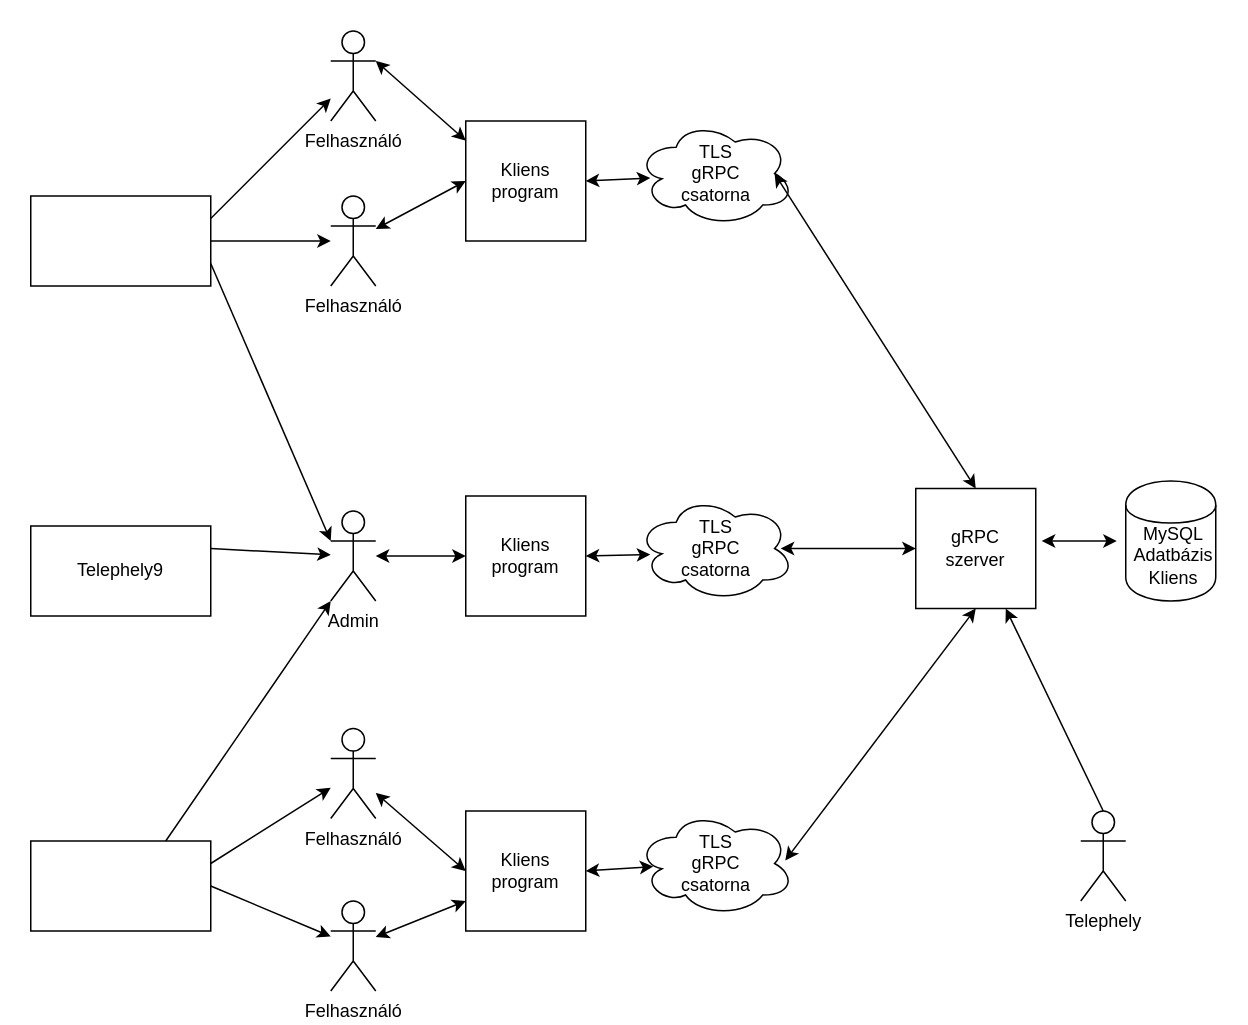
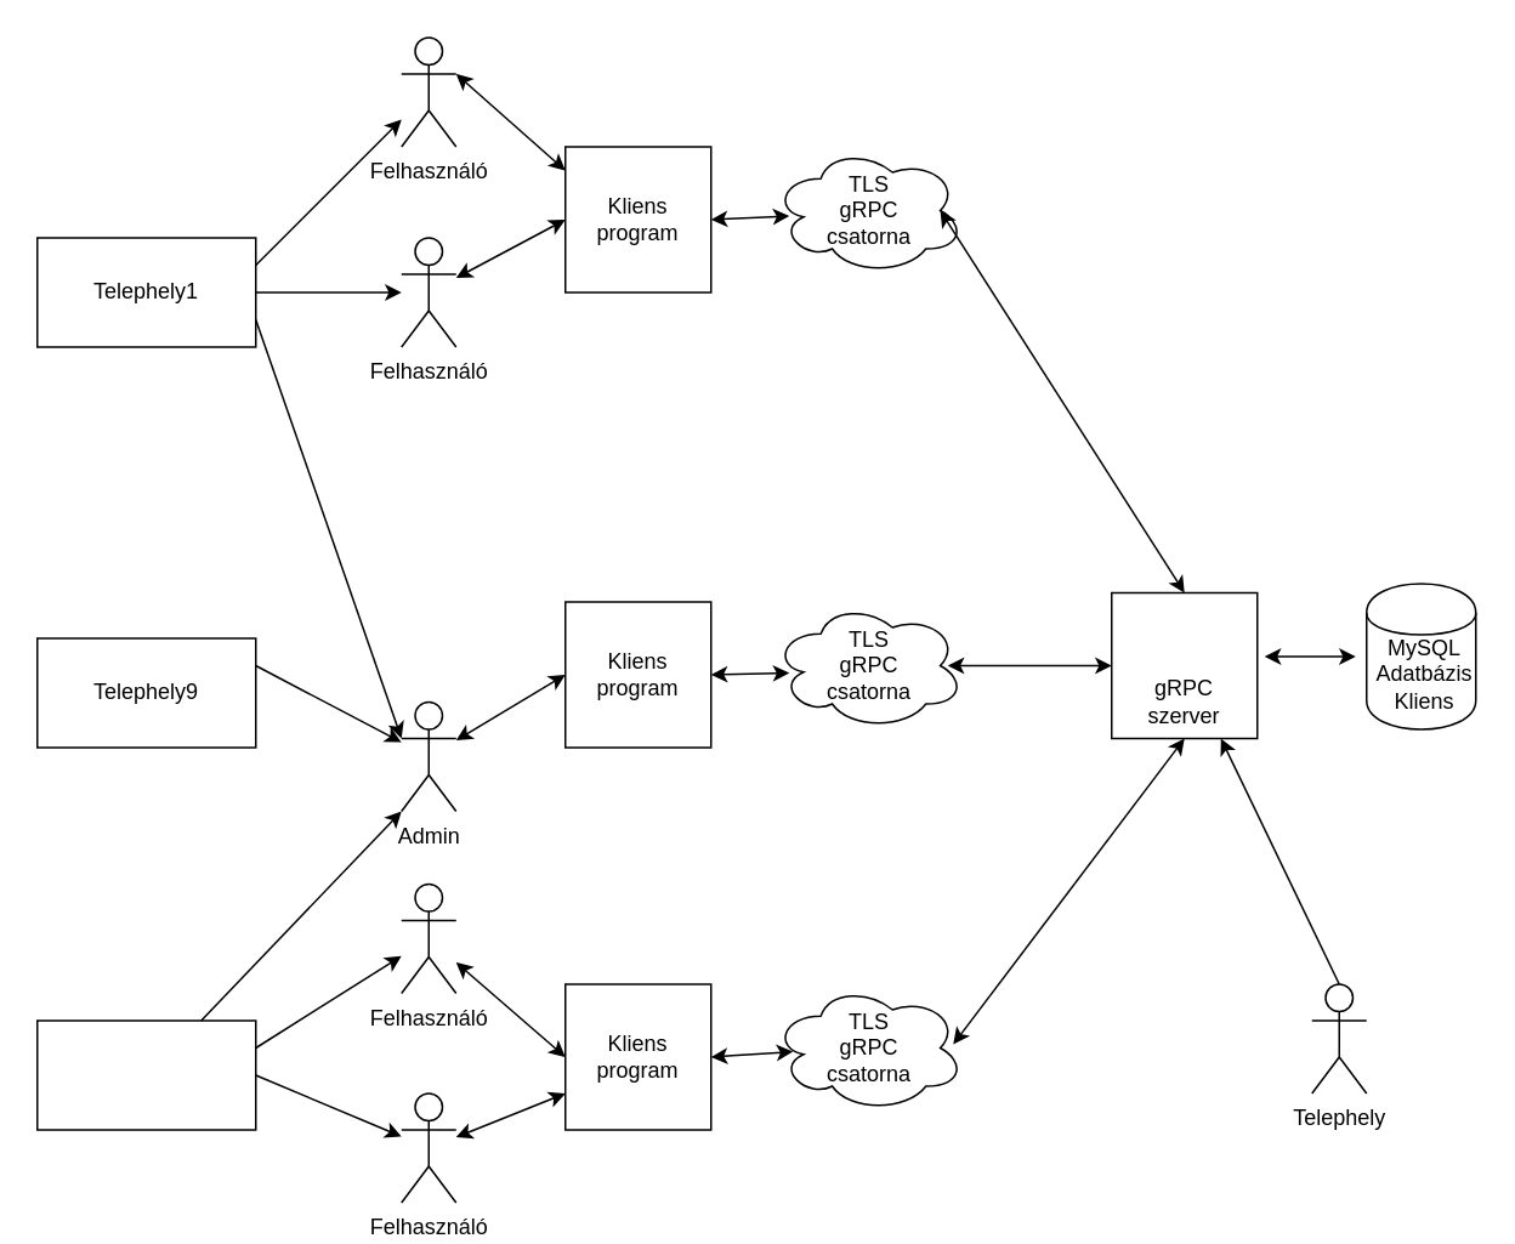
+ <mxCell id="10" value="Telephely1" style="text;html=1;strokeColor=none;fillColor=none;align=center;verticalAlign=middle;whiteSpace=wrap;rounded=0;" parent="1" vertex="1"><mxGeometry x="60" y="150" width="40" height="20" as="geometry" /></mxCell>
- <mxCell id="30" value="gRPC szerver" style="text;html=1;strokeColor=none;fillColor=none;align=center;verticalAlign=middle;whiteSpace=wrap;rounded=0;" parent="1" vertex="1"><mxGeometry x="630" y="355" width="40" height="20" as="geometry" /></mxCell>
+ <mxCell id="30" value="gRPC szerver" style="text;html=1;strokeColor=none;fillColor=none;align=center;verticalAlign=middle;whiteSpace=wrap;rounded=0;" parent="1" vertex="1"><mxGeometry x="630" y="375" width="40" height="20" as="geometry" /></mxCell>
- <mxCell id="4" value="Admin" style="shape=umlActor;verticalLabelPosition=bottom;labelBackgroundColor=#ffffff;verticalAlign=top;html=1;outlineConnect=0;" parent="1" vertex="1"><mxGeometry x="220" y="340" width="30" height="60" as="geometry" /></mxCell>
+ <mxCell id="4" value="Admin" style="shape=umlActor;verticalLabelPosition=bottom;labelBackgroundColor=#ffffff;verticalAlign=top;html=1;outlineConnect=0;" parent="1" vertex="1"><mxGeometry x="220" y="385" width="30" height="60" as="geometry" /></mxCell>
